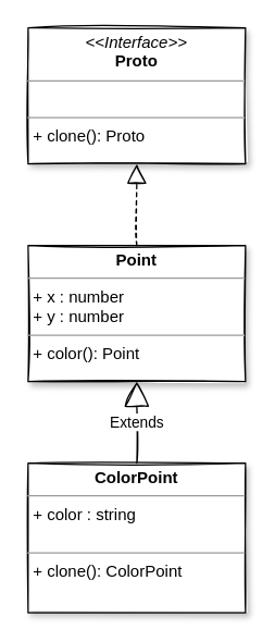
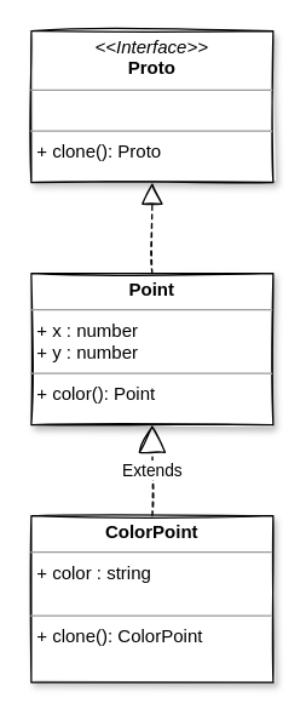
- <mxCell id="6" value="Extends" style="endArrow=block;endSize=16;endFill=0;html=1;exitX=0.5;exitY=0;exitDx=0;exitDy=0;entryX=0.5;entryY=1;entryDx=0;entryDy=0;sketch=1;" parent="1" source="4" target="3" edge="1"><mxGeometry width="160" relative="1" as="geometry"><mxPoint x="10" y="460" as="sourcePoint" /><mxPoint x="170" y="500" as="targetPoint" /></mxGeometry></mxCell>
+ <mxCell id="6" value="Extends" style="endArrow=block;endSize=16;endFill=0;html=1;exitX=0.5;exitY=0;exitDx=0;exitDy=0;entryX=0.5;entryY=1;entryDx=0;entryDy=0;sketch=1;dashed=1;" parent="1" source="4" target="3" edge="1"><mxGeometry width="160" relative="1" as="geometry"><mxPoint x="10" y="460" as="sourcePoint" /><mxPoint x="170" y="500" as="targetPoint" /></mxGeometry></mxCell>
